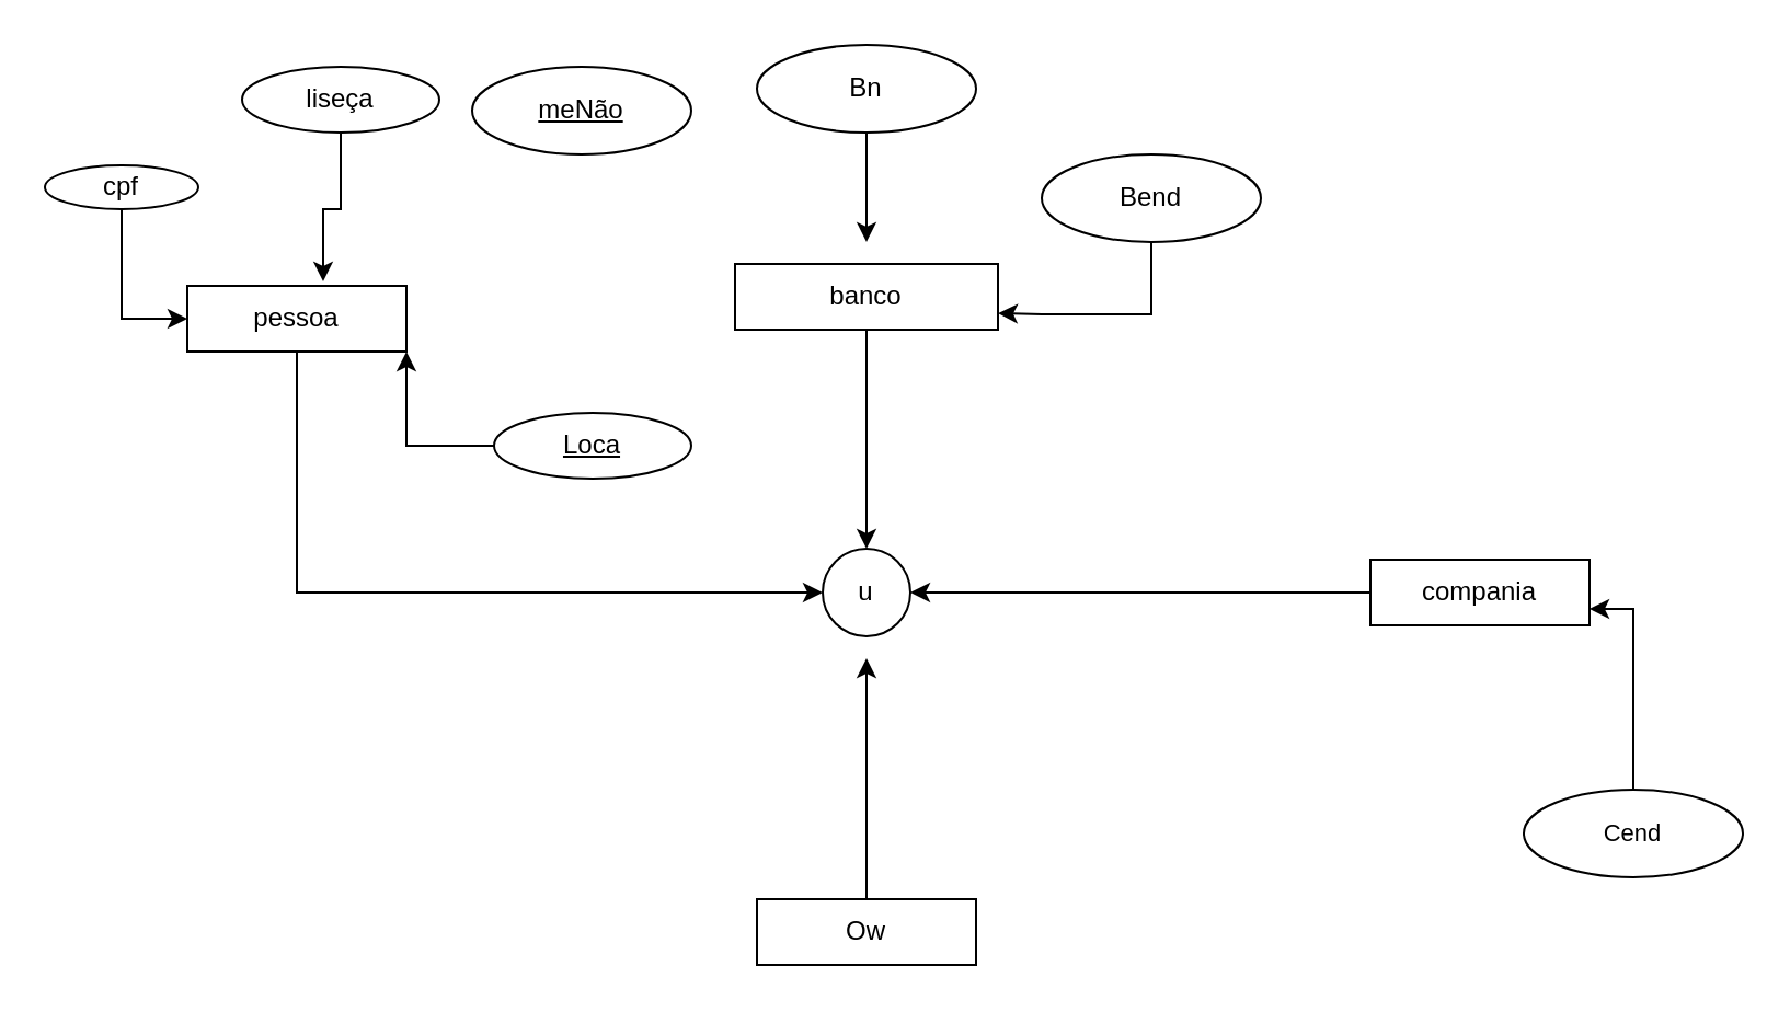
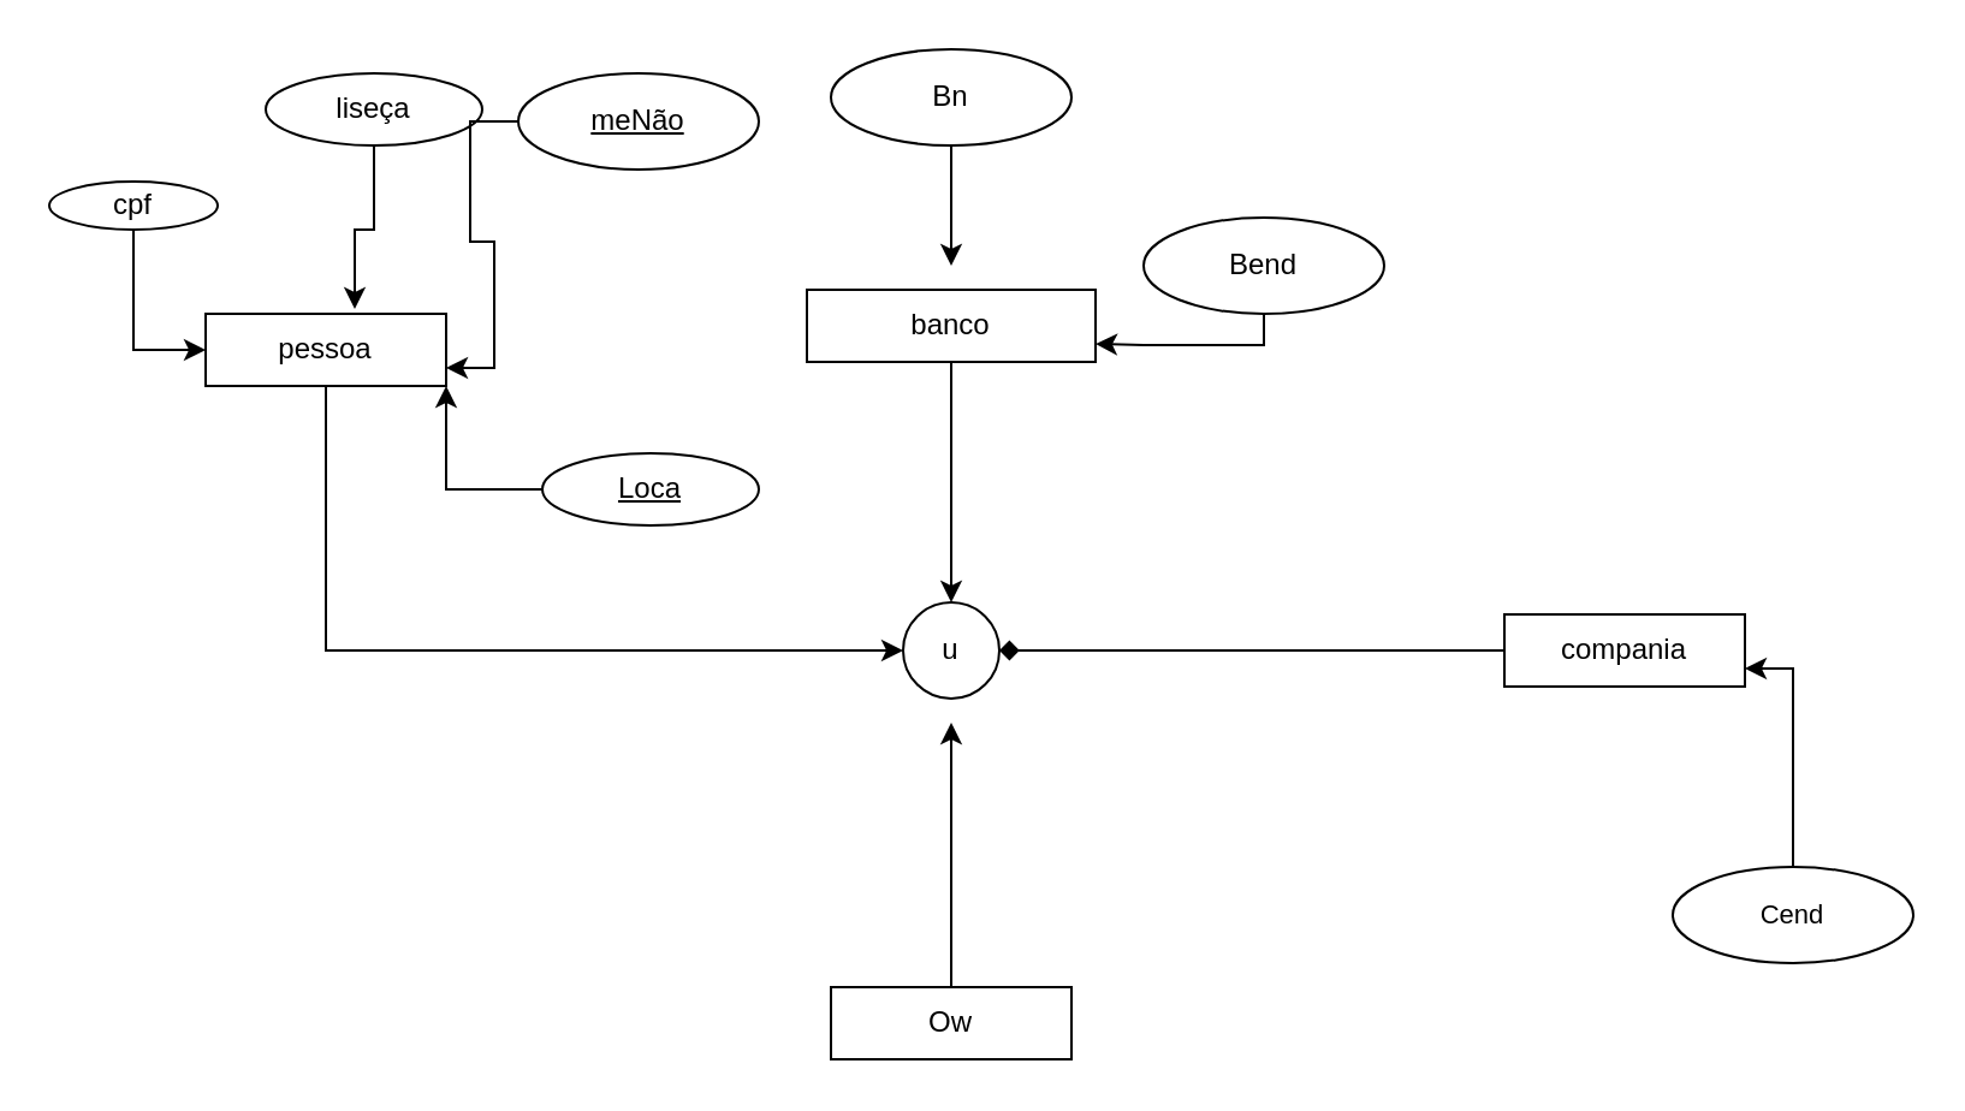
- <mxCell id="20" value="Bend" style="ellipse;whiteSpace=wrap;html=1;align=center;" vertex="1" parent="1"><mxGeometry x="475" y="70" width="100" height="40" as="geometry" /></mxCell>
+ <mxCell id="20" value="Bend" style="ellipse;whiteSpace=wrap;html=1;align=center;" vertex="1" parent="1"><mxGeometry x="475" y="90" width="100" height="40" as="geometry" /></mxCell>
+ <mxCell id="13" style="edgeStyle=orthogonalEdgeStyle;rounded=0;orthogonalLoop=1;jettySize=auto;html=1;entryX=1;entryY=0.75;entryDx=0;entryDy=0;" edge="1" parent="1" source="14" target="3"><mxGeometry relative="1" as="geometry" /></mxCell>
- <mxCell id="7" style="edgeStyle=orthogonalEdgeStyle;rounded=0;orthogonalLoop=1;jettySize=auto;html=1;entryX=1;entryY=0.5;entryDx=0;entryDy=0;" edge="1" parent="1" source="8" target="4"><mxGeometry relative="1" as="geometry" /></mxCell>
+ <mxCell id="7" style="edgeStyle=orthogonalEdgeStyle;rounded=0;orthogonalLoop=1;jettySize=auto;html=1;entryX=1;entryY=0.5;entryDx=0;entryDy=0;endArrow=diamond;" edge="1" parent="1" source="8" target="4"><mxGeometry relative="1" as="geometry" /></mxCell>
